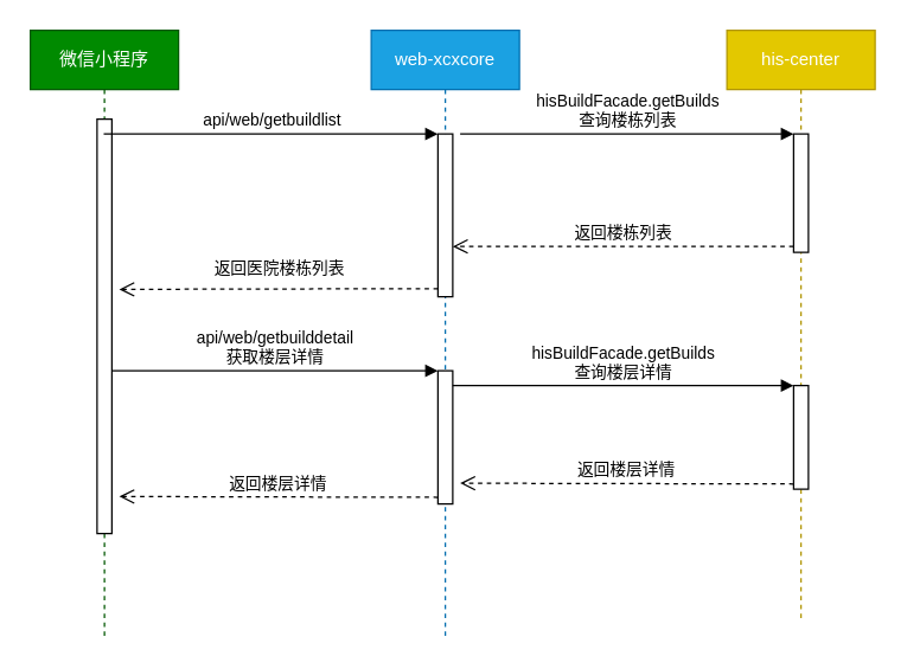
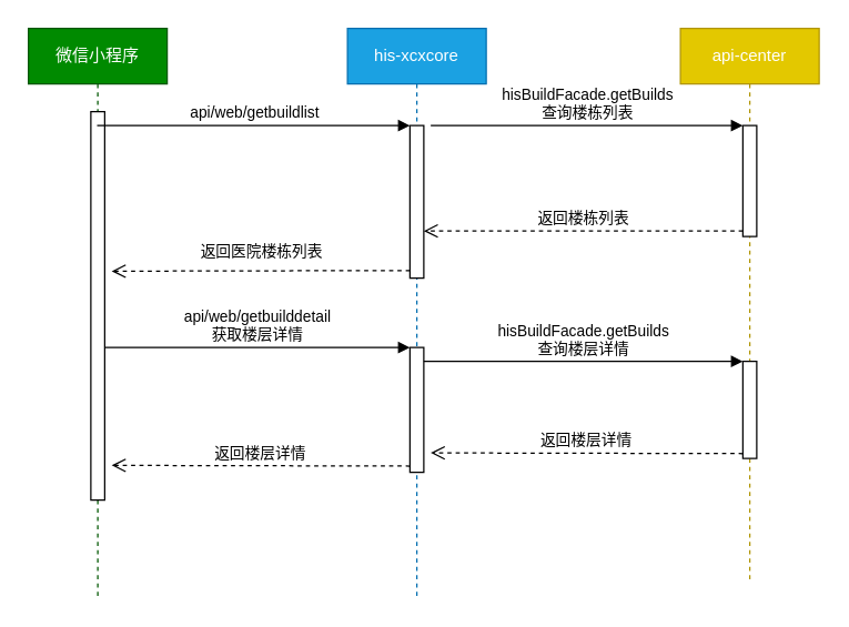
- <mxCell id="4" value="web-xcxcore" style="shape=umlLifeline;perimeter=lifelinePerimeter;whiteSpace=wrap;html=1;container=1;collapsible=0;recursiveResize=0;outlineConnect=0;fillColor=#1ba1e2;strokeColor=#006EAF;fontColor=#ffffff;" parent="1" vertex="1"><mxGeometry x="250" y="20" width="100" height="410" as="geometry" /></mxCell>
+ <mxCell id="4" value="his-xcxcore" style="shape=umlLifeline;perimeter=lifelinePerimeter;whiteSpace=wrap;html=1;container=1;collapsible=0;recursiveResize=0;outlineConnect=0;fillColor=#1ba1e2;strokeColor=#006EAF;fontColor=#ffffff;" parent="1" vertex="1"><mxGeometry x="250" y="20" width="100" height="410" as="geometry" /></mxCell>
- <mxCell id="7" value="his-center" style="shape=umlLifeline;perimeter=lifelinePerimeter;whiteSpace=wrap;html=1;container=1;collapsible=0;recursiveResize=0;outlineConnect=0;fillColor=#e3c800;strokeColor=#B09500;fontColor=#ffffff;" parent="1" vertex="1"><mxGeometry x="490" y="20" width="100" height="400" as="geometry" /></mxCell>
+ <mxCell id="7" value="api-center" style="shape=umlLifeline;perimeter=lifelinePerimeter;whiteSpace=wrap;html=1;container=1;collapsible=0;recursiveResize=0;outlineConnect=0;fillColor=#e3c800;strokeColor=#B09500;fontColor=#ffffff;" parent="1" vertex="1"><mxGeometry x="490" y="20" width="100" height="400" as="geometry" /></mxCell>
